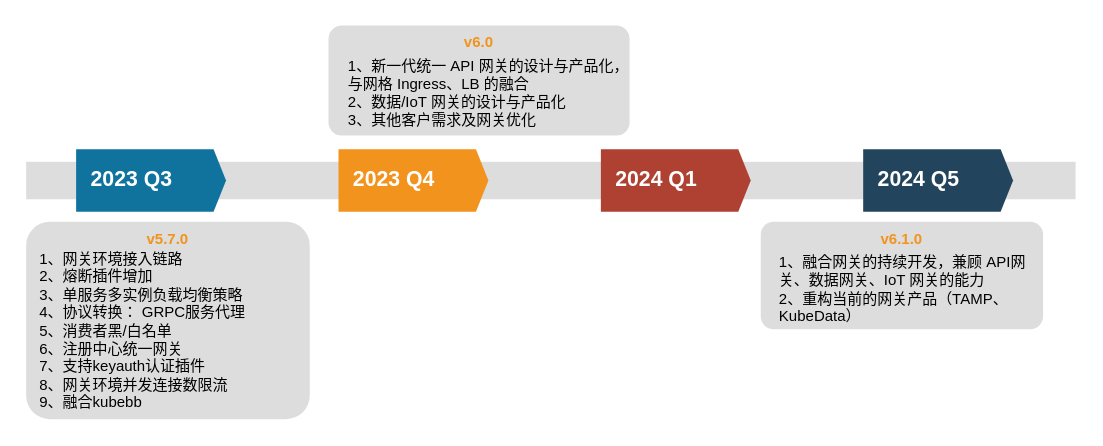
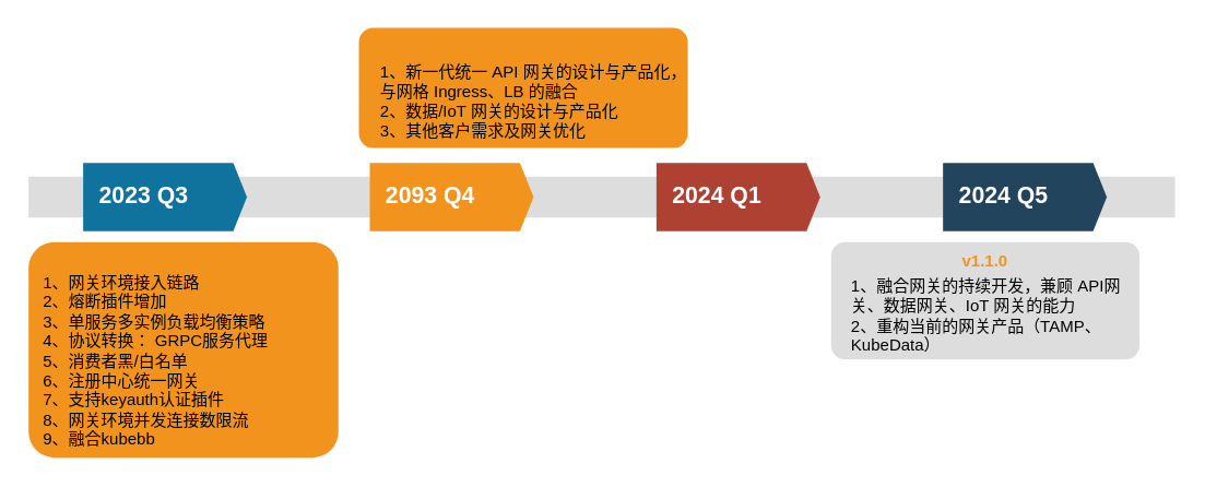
- <mxCell id="9" value="&lt;font style=&quot;font-size: 10px&quot;&gt;&lt;font style=&quot;font-size: 12px&quot; color=&quot;#F2931E&quot;&gt;&lt;b&gt;v6.0&lt;br&gt;&lt;/b&gt;&lt;/font&gt;&lt;br&gt;&lt;/font&gt;" style="rounded=1;strokeColor=none;fillColor=#DDDDDD;align=center;arcSize=12;verticalAlign=top;whiteSpace=wrap;html=1;fontSize=12;" parent="1" vertex="1"><mxGeometry x="262" y="20" width="241" height="88" as="geometry" /></mxCell>
+ <mxCell id="9" value="&lt;font style=&quot;font-size: 10px&quot;&gt;&lt;font style=&quot;font-size: 12px&quot; color=&quot;#F2931E&quot;&gt;&lt;b&gt;v6.0&lt;br&gt;&lt;/b&gt;&lt;/font&gt;&lt;br&gt;&lt;/font&gt;" style="rounded=1;strokeColor=none;fillColor=#f2931e;align=center;arcSize=12;verticalAlign=top;whiteSpace=wrap;html=1;fontSize=12;" parent="1" vertex="1"><mxGeometry x="262" y="20" width="241" height="88" as="geometry" /></mxCell>
- <mxCell id="4" value="2023 Q4" style="shape=mxgraph.infographic.ribbonSimple;notch1=0;notch2=10;notch=0;html=1;fillColor=#F2931E;strokeColor=none;shadow=0;fontSize=17;fontColor=#FFFFFF;align=left;spacingLeft=10;fontStyle=1;" parent="1" vertex="1"><mxGeometry x="270" y="119" width="120" height="50" as="geometry" /></mxCell>
+ <mxCell id="4" value="2093 Q4" style="shape=mxgraph.infographic.ribbonSimple;notch1=0;notch2=10;notch=0;html=1;fillColor=#F2931E;strokeColor=none;shadow=0;fontSize=17;fontColor=#FFFFFF;align=left;spacingLeft=10;fontStyle=1;" parent="1" vertex="1"><mxGeometry x="270" y="119" width="120" height="50" as="geometry" /></mxCell>
- <mxCell id="11" value="&lt;font style=&quot;font-size: 10px&quot;&gt;&lt;font style=&quot;font-size: 12px&quot; color=&quot;#F2931E&quot;&gt;&lt;b&gt;v6.1.0&lt;br&gt;&lt;/b&gt;&lt;/font&gt;&lt;br&gt;&lt;/font&gt;" style="rounded=1;strokeColor=none;fillColor=#DDDDDD;align=center;arcSize=12;verticalAlign=top;whiteSpace=wrap;html=1;fontSize=12;" parent="1" vertex="1"><mxGeometry x="608" y="177" width="226" height="86" as="geometry" /></mxCell>
+ <mxCell id="11" value="&lt;font style=&quot;font-size: 10px&quot;&gt;&lt;font style=&quot;font-size: 12px&quot; color=&quot;#F2931E&quot;&gt;&lt;b&gt;v1.1.0&lt;br&gt;&lt;/b&gt;&lt;/font&gt;&lt;br&gt;&lt;/font&gt;" style="rounded=1;strokeColor=none;fillColor=#DDDDDD;align=center;arcSize=12;verticalAlign=top;whiteSpace=wrap;html=1;fontSize=12;" parent="1" vertex="1"><mxGeometry x="608" y="177" width="226" height="86" as="geometry" /></mxCell>
- <mxCell id="7" value="&lt;font style=&quot;font-size: 10px&quot;&gt;&lt;font style=&quot;font-size: 12px&quot; color=&quot;#F2931E&quot;&gt;&lt;b&gt;v5.7.0&lt;br&gt;&lt;/b&gt;&lt;/font&gt;&lt;br&gt;&lt;/font&gt;" style="rounded=1;strokeColor=none;fillColor=#DDDDDD;align=center;arcSize=12;verticalAlign=top;whiteSpace=wrap;html=1;fontSize=12;" parent="1" vertex="1"><mxGeometry x="20" y="177" width="227" height="158" as="geometry" /></mxCell>
+ <mxCell id="7" value="&lt;font style=&quot;font-size: 10px&quot;&gt;&lt;font style=&quot;font-size: 12px&quot; color=&quot;#F2931E&quot;&gt;&lt;b&gt;v5.7.0&lt;br&gt;&lt;/b&gt;&lt;/font&gt;&lt;br&gt;&lt;/font&gt;" style="rounded=1;strokeColor=none;fillColor=#f2931e;align=center;arcSize=12;verticalAlign=top;whiteSpace=wrap;html=1;fontSize=12;" parent="1" vertex="1"><mxGeometry x="20" y="177" width="227" height="158" as="geometry" /></mxCell>
